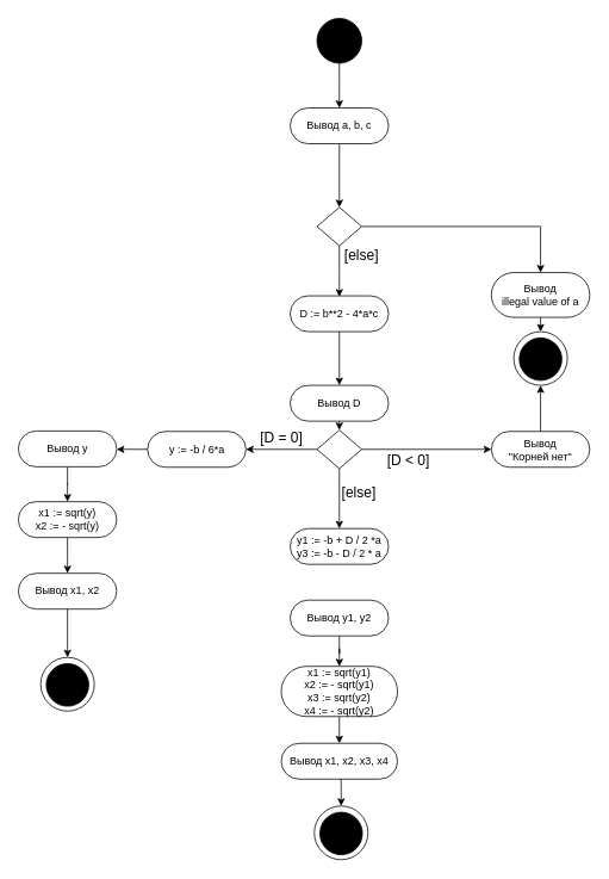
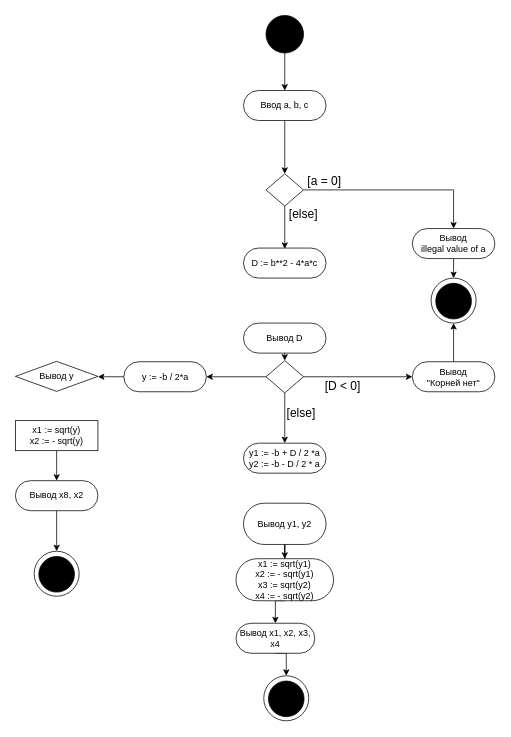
- <mxCell id="5" value="Вывод a, b, c" style="rounded=1;whiteSpace=wrap;html=1;gradientColor=none;fillColor=#FFFFFF;arcSize=50;" parent="1" vertex="1"><mxGeometry x="324" y="120" width="110" height="40" as="geometry" /></mxCell>
+ <mxCell id="5" value="Ввод a, b, c" style="rounded=1;whiteSpace=wrap;html=1;gradientColor=none;fillColor=#FFFFFF;arcSize=50;" parent="1" vertex="1"><mxGeometry x="324" y="120" width="110" height="40" as="geometry" /></mxCell>
+ <mxCell id="11" value="[a = 0]" style="text;html=1;strokeColor=none;fillColor=none;align=center;verticalAlign=middle;whiteSpace=wrap;rounded=0;perimeterSpacing=0;fontSize=16;" parent="1" vertex="1"><mxGeometry x="407" y="230" width="50" height="20" as="geometry" /></mxCell>
- <mxCell id="10" value="Вывод&lt;br&gt;illegal value of a" style="rounded=1;whiteSpace=wrap;html=1;gradientColor=none;fillColor=#FFFFFF;arcSize=50;" parent="1" vertex="1"><mxGeometry x="549" y="304" width="110" height="50" as="geometry" /></mxCell>
+ <mxCell id="10" value="Вывод&lt;br&gt;illegal value of a" style="rounded=1;whiteSpace=wrap;html=1;gradientColor=none;fillColor=#FFFFFF;arcSize=50;" parent="1" vertex="1"><mxGeometry x="549" y="304" width="110" height="40" as="geometry" /></mxCell>
- <mxCell id="16" style="edgeStyle=orthogonalEdgeStyle;rounded=0;orthogonalLoop=1;jettySize=auto;html=1;exitX=0.5;exitY=1;exitDx=0;exitDy=0;entryX=0.5;entryY=0;entryDx=0;entryDy=0;" edge="1" parent="1" source="17" target="27"><mxGeometry relative="1" as="geometry" /></mxCell>
- <mxCell id="31" value="[D = 0]" style="text;html=1;strokeColor=none;fillColor=none;align=center;verticalAlign=middle;whiteSpace=wrap;rounded=0;perimeterSpacing=0;fontSize=16;" vertex="1" parent="1"><mxGeometry x="276.5" y="478" width="74.5" height="20" as="geometry" /></mxCell>
- <mxCell id="35" value="Вывод y" style="rounded=1;whiteSpace=wrap;html=1;gradientColor=none;fillColor=#FFFFFF;arcSize=50;" vertex="1" parent="1"><mxGeometry x="20" y="481" width="110" height="40" as="geometry" /></mxCell>
+ <mxCell id="35" value="Вывод y" style="rhombus;whiteSpace=wrap;html=1;gradientColor=none;fillColor=#FFFFFF;arcSize=50;" vertex="1" parent="1"><mxGeometry x="20" y="481" width="110" height="40" as="geometry" /></mxCell>
- <mxCell id="33" value="y := -b / 6*a" style="rounded=1;whiteSpace=wrap;html=1;gradientColor=none;fillColor=#FFFFFF;arcSize=50;" vertex="1" parent="1"><mxGeometry x="164.5" y="481.5" width="110" height="40" as="geometry" /></mxCell>
+ <mxCell id="33" value="y := -b / 2*a" style="rounded=1;whiteSpace=wrap;html=1;gradientColor=none;fillColor=#FFFFFF;arcSize=50;" vertex="1" parent="1"><mxGeometry x="164.5" y="481.5" width="110" height="40" as="geometry" /></mxCell>
- <mxCell id="34" style="edgeStyle=orthogonalEdgeStyle;rounded=0;orthogonalLoop=1;jettySize=auto;html=1;exitX=0.5;exitY=1;exitDx=0;exitDy=0;" edge="1" parent="1" source="35" target="37"><mxGeometry relative="1" as="geometry" /></mxCell>
- <mxCell id="37" value="x1 := sqrt(y)&lt;br&gt;x2 := - sqrt(y)" style="rounded=1;whiteSpace=wrap;html=1;gradientColor=none;fillColor=#FFFFFF;arcSize=50;" vertex="1" parent="1"><mxGeometry x="20" y="560" width="110" height="40" as="geometry" /></mxCell>
+ <mxCell id="37" value="x1 := sqrt(y)&lt;br&gt;x2 := - sqrt(y)" style="whiteSpace=wrap;html=1;gradientColor=none;fillColor=#FFFFFF;arcSize=50;rounded=0;" vertex="1" parent="1"><mxGeometry x="20" y="560" width="110" height="40" as="geometry" /></mxCell>
- <mxCell id="43" value="y1 := -b + D / 2 *a&lt;br&gt;y3 := -b - D / 2 * a" style="rounded=1;whiteSpace=wrap;html=1;gradientColor=none;fillColor=#FFFFFF;arcSize=50;" vertex="1" parent="1"><mxGeometry x="324" y="590" width="110" height="40" as="geometry" /></mxCell>
+ <mxCell id="43" value="y1 := -b + D / 2 *a&lt;br&gt;y2 := -b - D / 2 * a" style="rounded=1;whiteSpace=wrap;html=1;gradientColor=none;fillColor=#FFFFFF;arcSize=50;" vertex="1" parent="1"><mxGeometry x="324" y="590" width="110" height="40" as="geometry" /></mxCell>
- <mxCell id="38" value="Вывод x1, x2" style="rounded=1;whiteSpace=wrap;html=1;gradientColor=none;fillColor=#FFFFFF;arcSize=50;" vertex="1" parent="1"><mxGeometry x="20" y="640" width="110" height="40" as="geometry" /></mxCell>
+ <mxCell id="38" value="Вывод x8, x2" style="rounded=1;whiteSpace=wrap;html=1;gradientColor=none;fillColor=#FFFFFF;arcSize=50;" vertex="1" parent="1"><mxGeometry x="20" y="640" width="110" height="40" as="geometry" /></mxCell>
- <mxCell id="45" value="Вывод y1, y2" style="rounded=1;whiteSpace=wrap;html=1;gradientColor=none;fillColor=#FFFFFF;arcSize=50;" vertex="1" parent="1"><mxGeometry x="324" y="670" width="110" height="40" as="geometry" /></mxCell>
+ <mxCell id="45" value="Вывод y1, y2" style="rounded=1;whiteSpace=wrap;html=1;gradientColor=none;fillColor=#FFFFFF;arcSize=50;" vertex="1" parent="1"><mxGeometry x="324" y="670" width="110" height="55" as="geometry" /></mxCell>
- <mxCell id="49" value="Вывод x1, x2, x3, x4" style="rounded=1;whiteSpace=wrap;html=1;gradientColor=none;fillColor=#FFFFFF;arcSize=50;" vertex="1" parent="1"><mxGeometry x="314" y="830" width="130" height="40" as="geometry" /></mxCell>
+ <mxCell id="49" value="Вывод x1, x2, x3, x4" style="rounded=1;whiteSpace=wrap;html=1;gradientColor=none;fillColor=#FFFFFF;arcSize=50;" vertex="1" parent="1"><mxGeometry x="314" y="830" width="105" height="40" as="geometry" /></mxCell>
